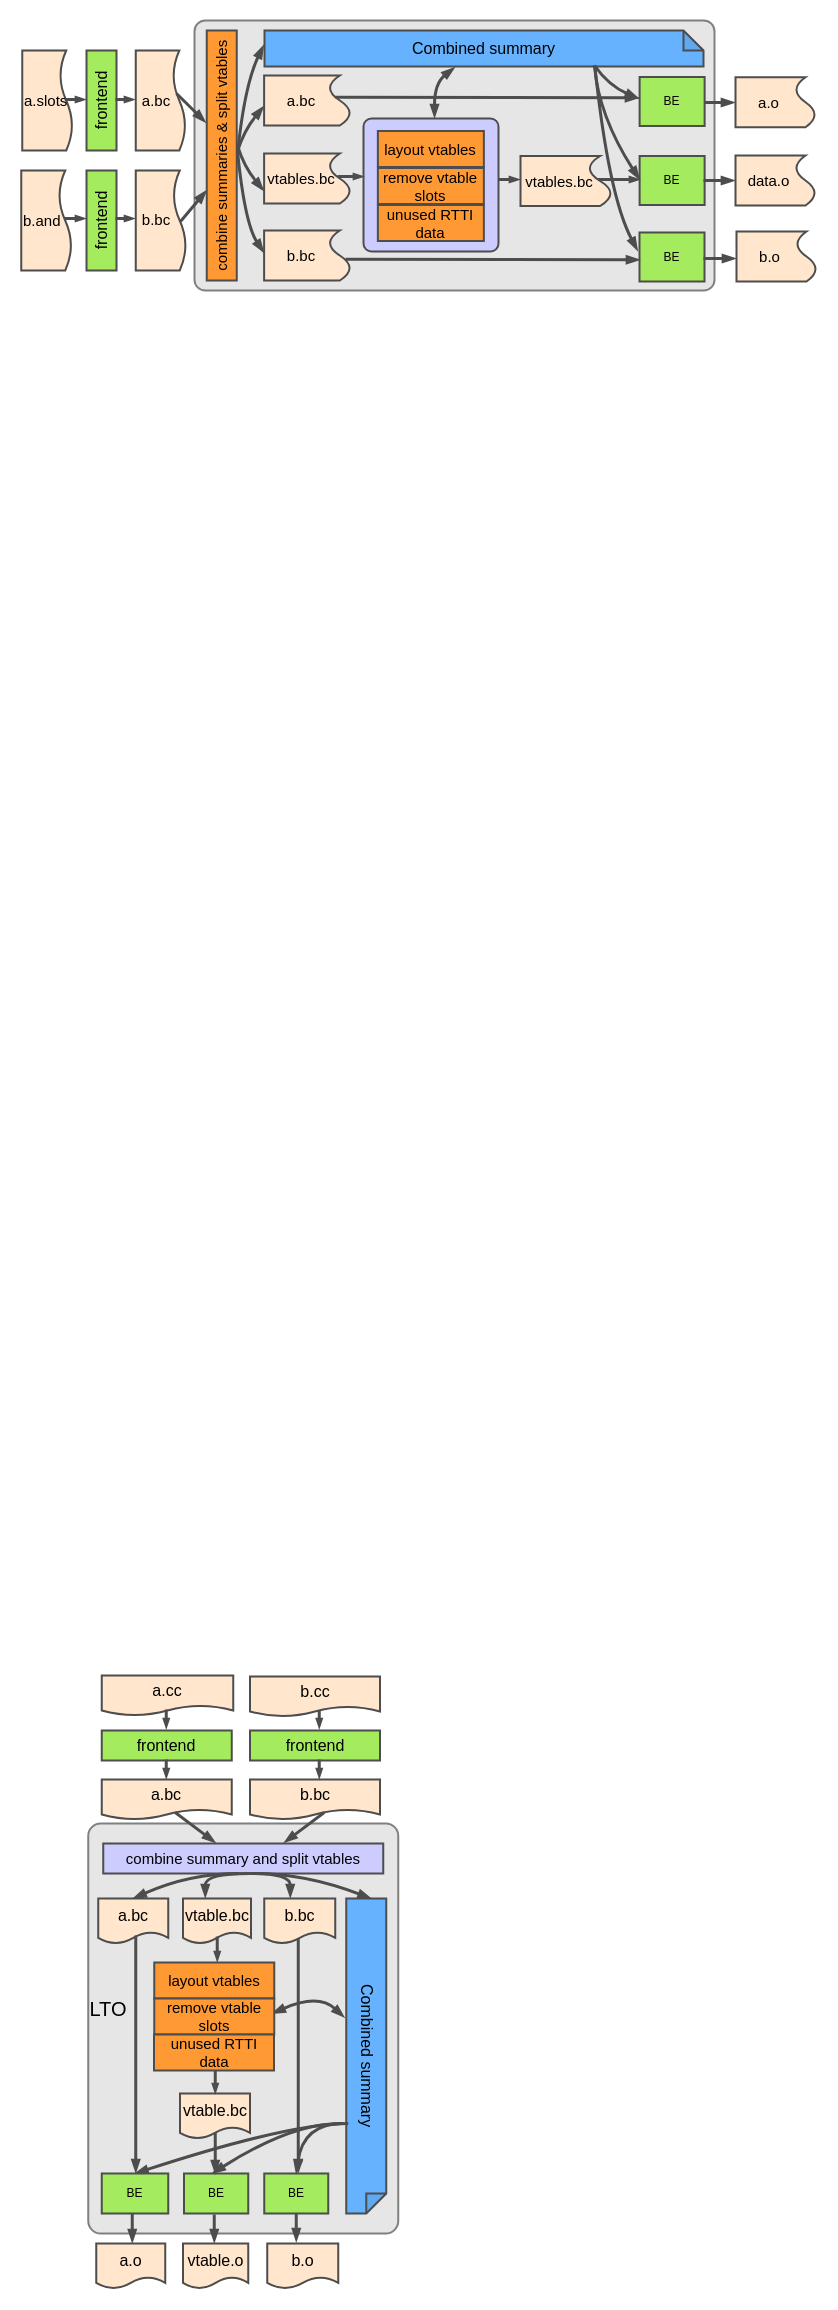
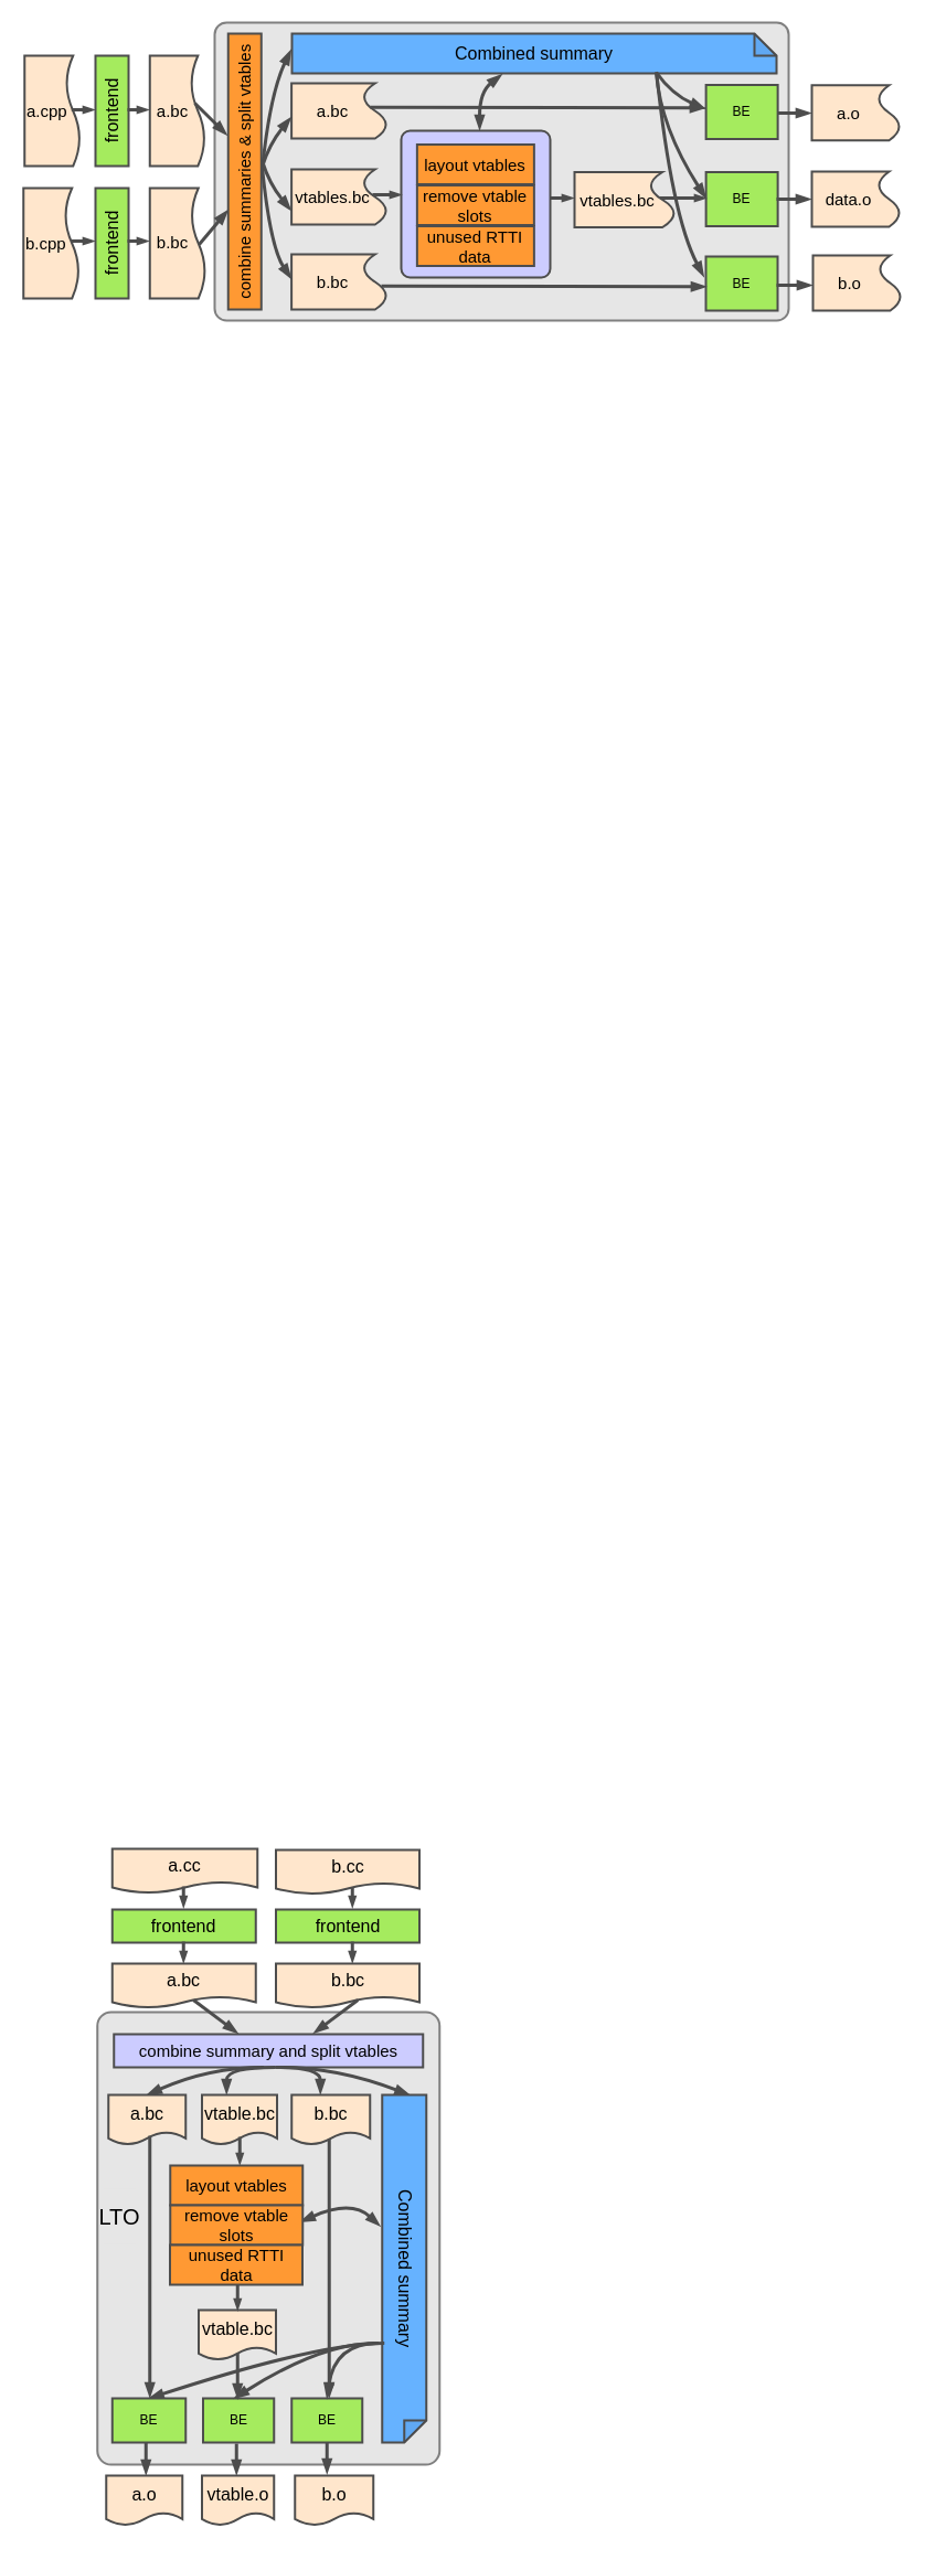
- <mxCell id="63" value="&lt;font style=&quot;font-size: 15px;&quot;&gt;a.slots&lt;/font&gt;" style="shape=document;whiteSpace=wrap;html=1;boundedLbl=1;size=0.25;direction=north;fillColor=#FFE6CC;strokeWidth=2;strokeColor=#4D4D4D;align=left;" vertex="1" parent="1"><mxGeometry x="21.75" y="50" width="50.25" height="100" as="geometry" /></mxCell>
+ <mxCell id="63" value="&lt;font style=&quot;font-size: 15px;&quot;&gt;a.cpp&lt;/font&gt;" style="shape=document;whiteSpace=wrap;html=1;boundedLbl=1;size=0.25;direction=north;fillColor=#FFE6CC;strokeWidth=2;strokeColor=#4D4D4D;align=left;" vertex="1" parent="1"><mxGeometry x="21.75" y="50" width="50.25" height="100" as="geometry" /></mxCell>
- <mxCell id="50" value="&lt;font style=&quot;font-size: 15px;&quot;&gt;b.and&lt;/font&gt;" style="shape=document;whiteSpace=wrap;html=1;boundedLbl=1;size=0.25;direction=north;fillColor=#FFE6CC;strokeWidth=2;strokeColor=#4D4D4D;align=left;" vertex="1" parent="1"><mxGeometry x="20.75" y="170" width="50.25" height="100" as="geometry" /></mxCell>
+ <mxCell id="50" value="&lt;font style=&quot;font-size: 15px;&quot;&gt;b.cpp&lt;/font&gt;" style="shape=document;whiteSpace=wrap;html=1;boundedLbl=1;size=0.25;direction=north;fillColor=#FFE6CC;strokeWidth=2;strokeColor=#4D4D4D;align=left;" vertex="1" parent="1"><mxGeometry x="20.75" y="170" width="50.25" height="100" as="geometry" /></mxCell>
